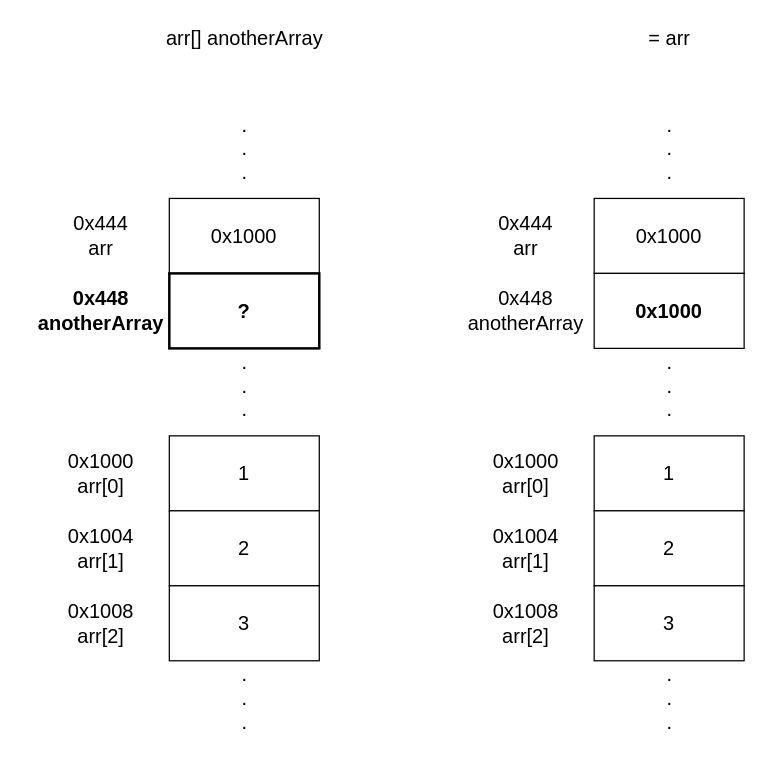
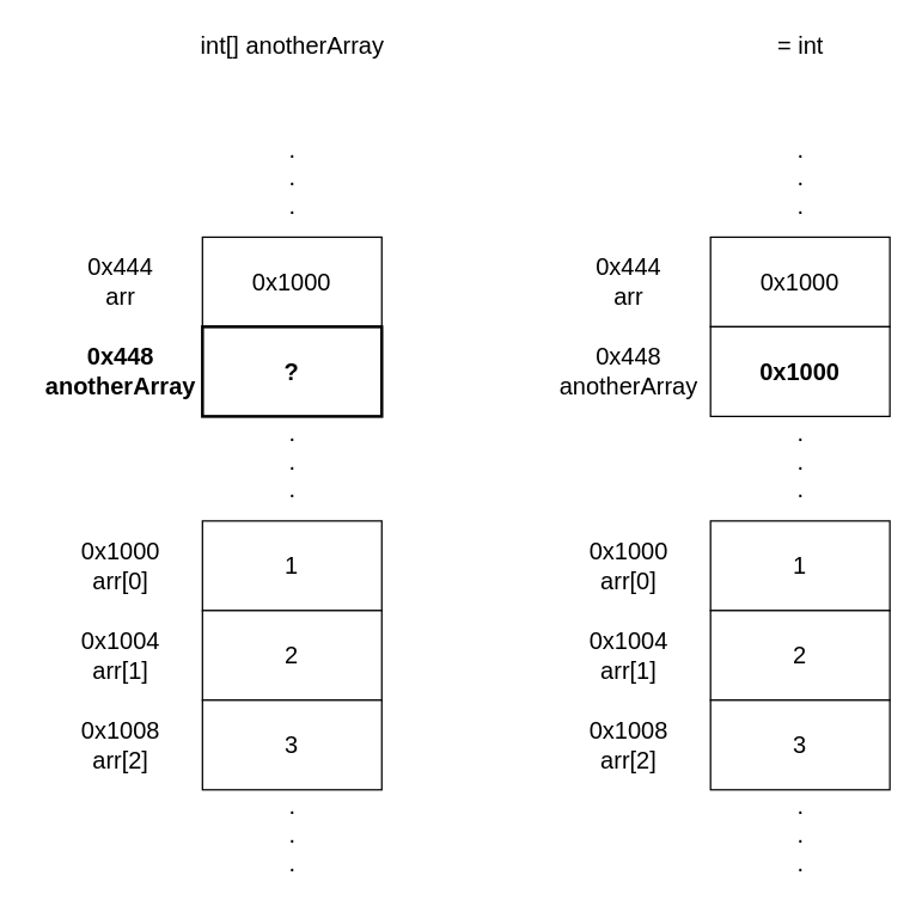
- <mxCell id="28" value="&lt;font style=&quot;font-size: 16px&quot;&gt;arr[] anotherArray&lt;/font&gt;" style="text;html=1;align=center;verticalAlign=middle;resizable=0;points=[];autosize=1;" parent="1" vertex="1"><mxGeometry x="125" y="20" width="140" height="20" as="geometry" /></mxCell>
+ <mxCell id="28" value="&lt;font style=&quot;font-size: 16px&quot;&gt;int[] anotherArray&lt;/font&gt;" style="text;html=1;align=center;verticalAlign=middle;resizable=0;points=[];autosize=1;" parent="1" vertex="1"><mxGeometry x="125" y="20" width="140" height="20" as="geometry" /></mxCell>
- <mxCell id="29" value="&lt;font style=&quot;font-size: 16px&quot;&gt;= arr&lt;/font&gt;" style="text;html=1;align=center;verticalAlign=middle;resizable=0;points=[];autosize=1;" parent="1" vertex="1"><mxGeometry x="510" y="20" width="50" height="20" as="geometry" /></mxCell>
+ <mxCell id="29" value="&lt;font style=&quot;font-size: 16px&quot;&gt;= int&lt;/font&gt;" style="text;html=1;align=center;verticalAlign=middle;resizable=0;points=[];autosize=1;" parent="1" vertex="1"><mxGeometry x="510" y="20" width="50" height="20" as="geometry" /></mxCell>
